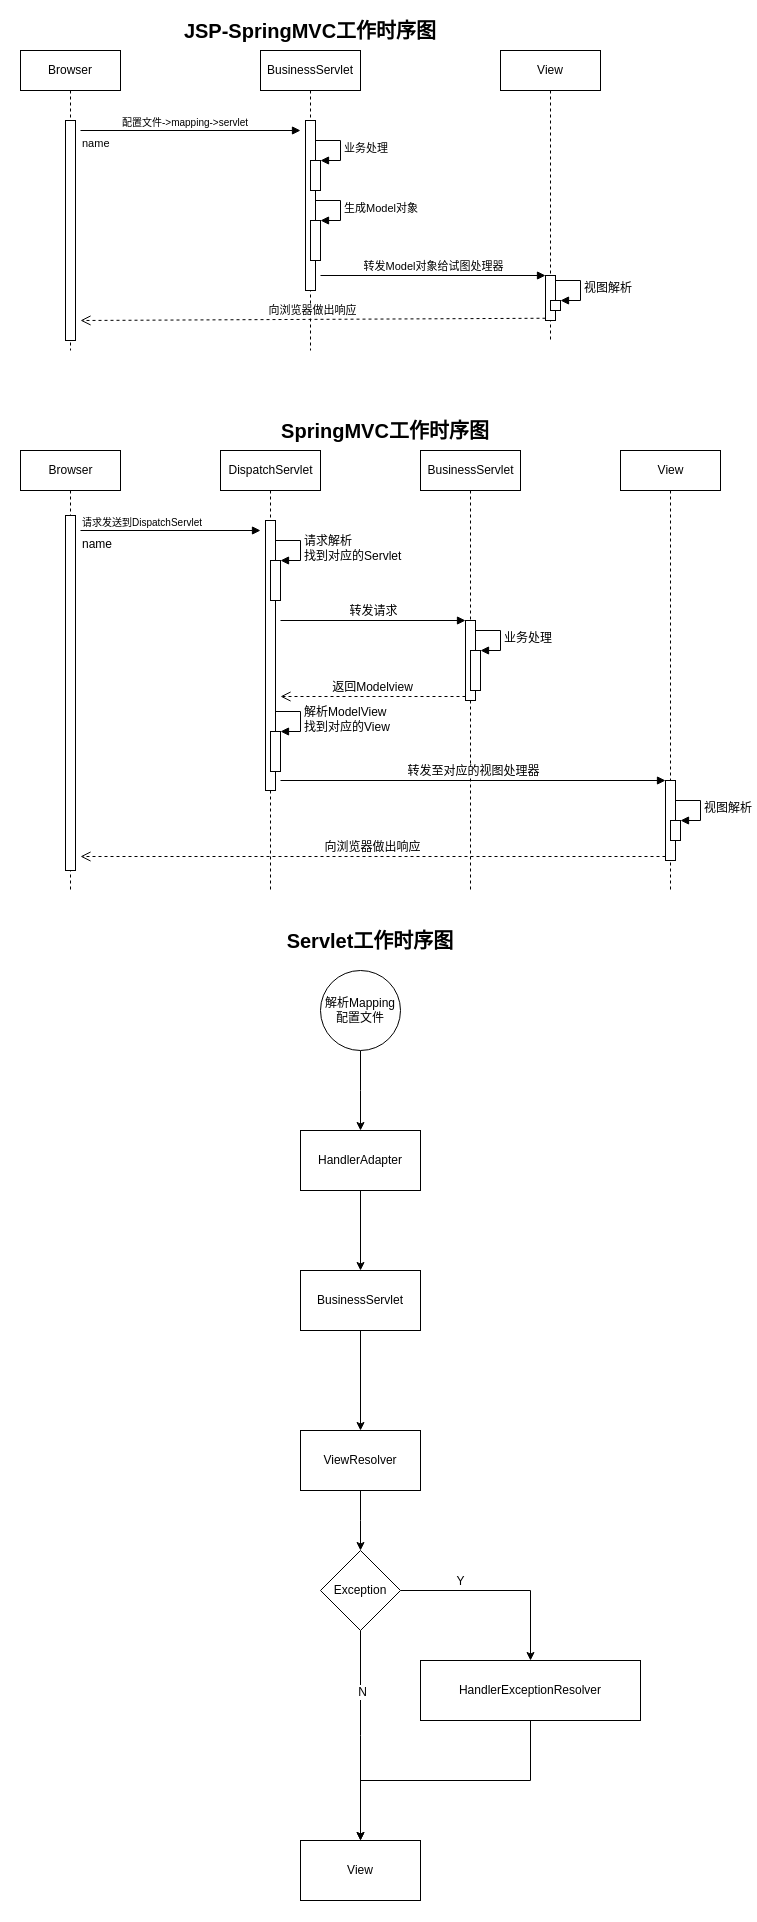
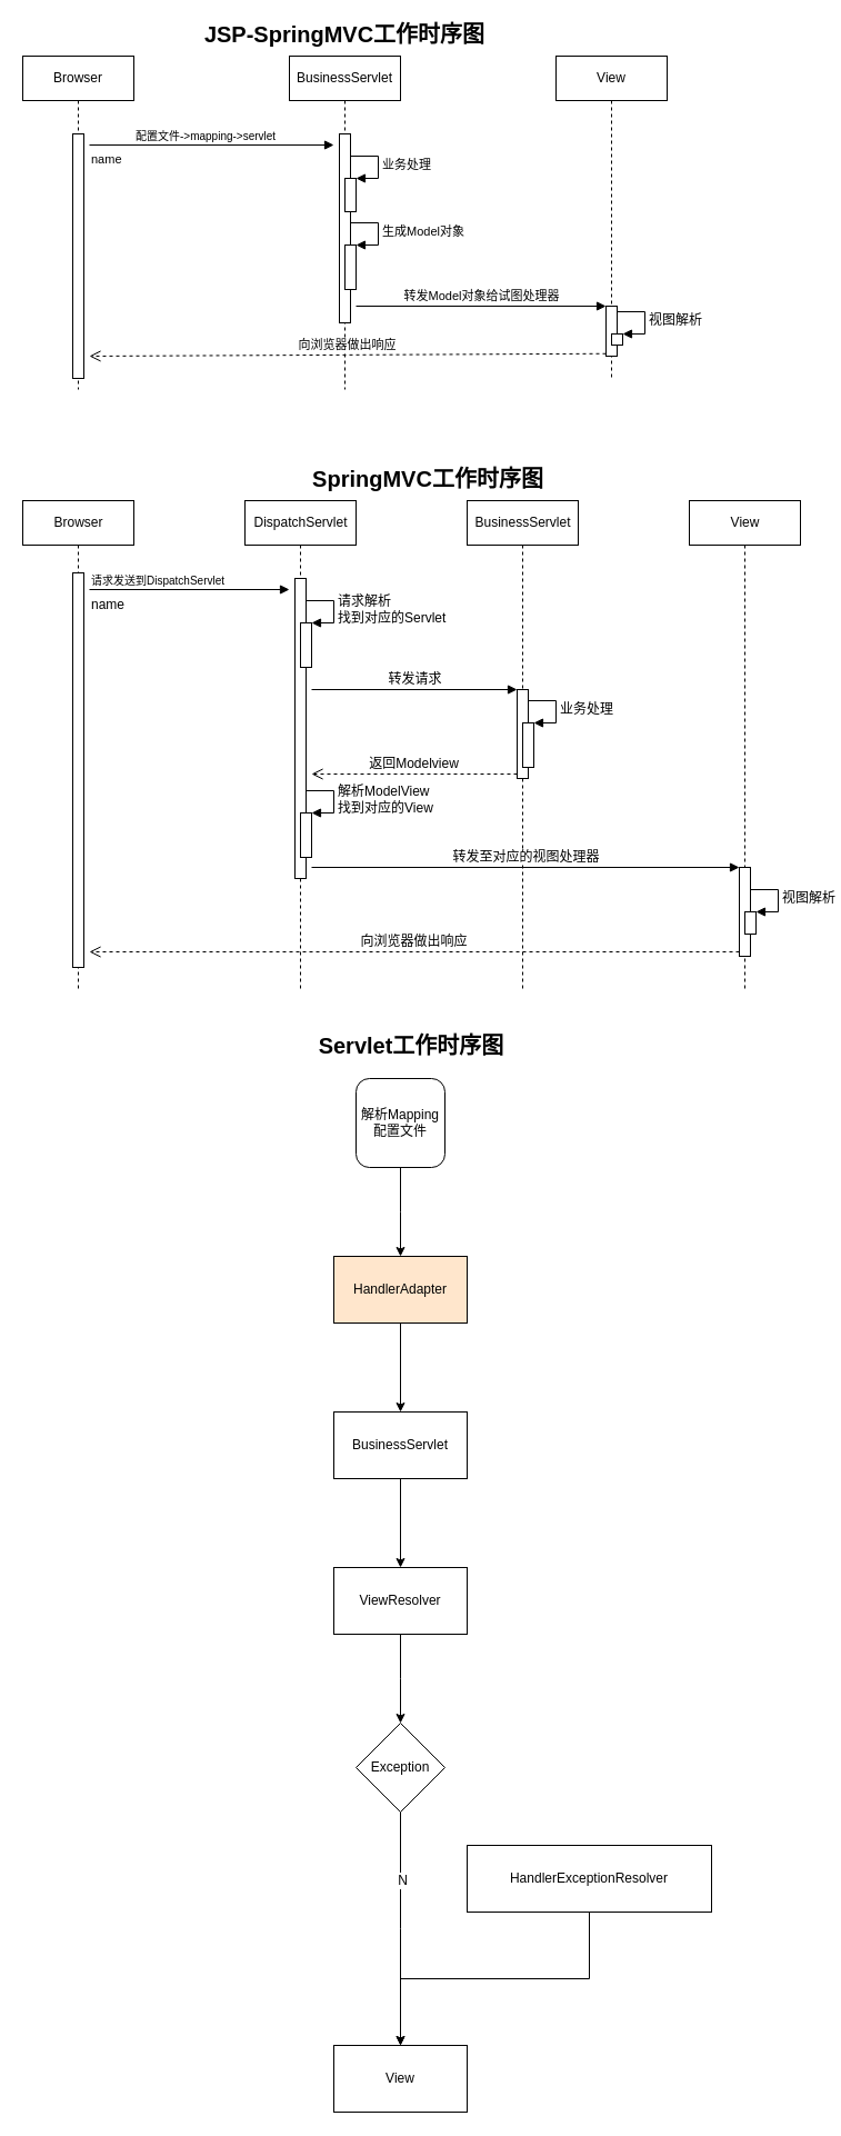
- <mxCell id="44" value="解析Mapping配置文件" style="ellipse;whiteSpace=wrap;html=1;aspect=fixed;fontSize=12;" vertex="1" parent="1"><mxGeometry x="320" y="970" width="80" height="80" as="geometry" /></mxCell>
+ <mxCell id="44" value="解析Mapping配置文件" style="whiteSpace=wrap;html=1;aspect=fixed;fontSize=12;rounded=1;" vertex="1" parent="1"><mxGeometry x="320" y="970" width="80" height="80" as="geometry" /></mxCell>
- <mxCell id="46" value="HandlerAdapter" style="rounded=0;whiteSpace=wrap;html=1;fontSize=12;" vertex="1" parent="1"><mxGeometry x="300" y="1130" width="120" height="60" as="geometry" /></mxCell>
+ <mxCell id="46" value="HandlerAdapter" style="rounded=0;whiteSpace=wrap;html=1;fontSize=12;fillColor=#ffe6cc;" vertex="1" parent="1"><mxGeometry x="300" y="1130" width="120" height="60" as="geometry" /></mxCell>
- <mxCell id="50" value="ViewResolver" style="rounded=0;whiteSpace=wrap;html=1;fontSize=12;" vertex="1" parent="1"><mxGeometry x="300" y="1430" width="120" height="60" as="geometry" /></mxCell>
+ <mxCell id="50" value="ViewResolver" style="rounded=0;whiteSpace=wrap;html=1;fontSize=12;" vertex="1" parent="1"><mxGeometry x="300" y="1410" width="120" height="60" as="geometry" /></mxCell>
- <mxCell id="51" value="" style="edgeStyle=orthogonalEdgeStyle;rounded=0;html=1;jettySize=auto;orthogonalLoop=1;fontSize=12;entryX=0.5;entryY=0;" edge="1" parent="1" source="55" target="57"><mxGeometry relative="1" as="geometry"><mxPoint x="500" y="1710" as="targetPoint" /></mxGeometry></mxCell>
- <mxCell id="52" value="Y" style="text;html=1;resizable=0;points=[];align=center;verticalAlign=middle;labelBackgroundColor=#ffffff;fontSize=12;" vertex="1" connectable="0" parent="51"><mxGeometry x="-0.388" y="-2" relative="1" as="geometry"><mxPoint x="-2" y="-12" as="offset" /></mxGeometry></mxCell>
